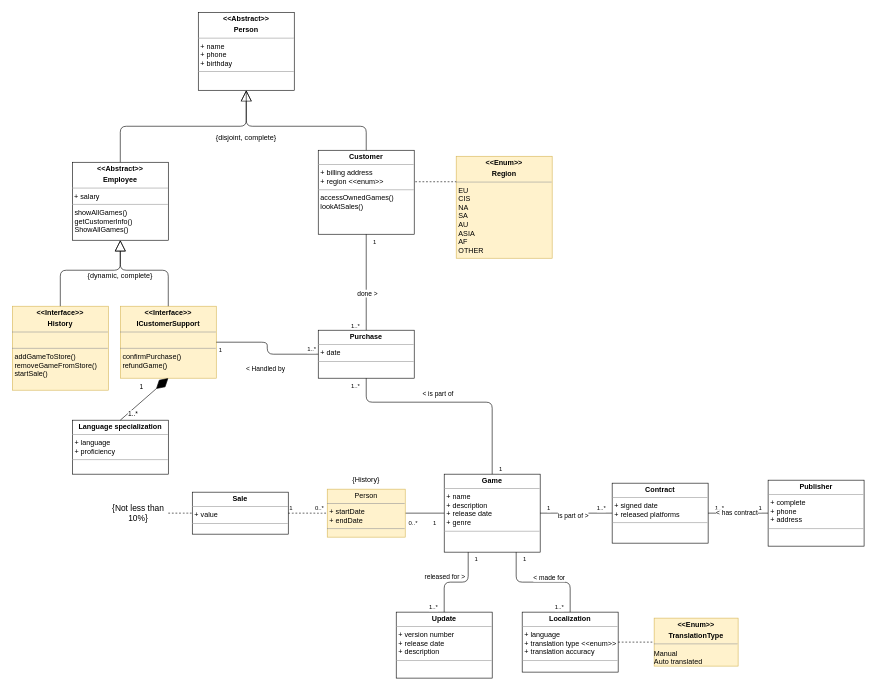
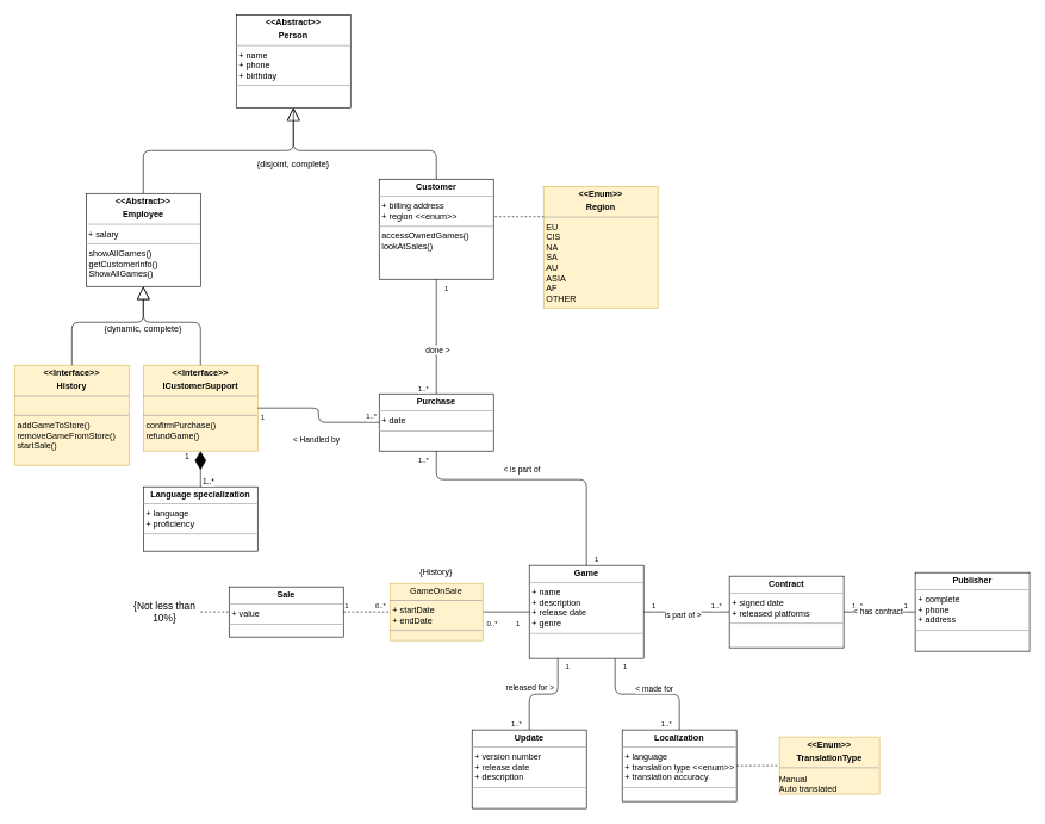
- <mxCell id="5" value="&lt;p style=&quot;margin: 0px ; margin-top: 4px ; text-align: center&quot;&gt;&lt;b&gt;Language specialization&lt;/b&gt;&lt;/p&gt;&lt;hr size=&quot;1&quot;&gt;&lt;p style=&quot;margin: 0px ; margin-left: 4px&quot;&gt;+ language&lt;/p&gt;&lt;p style=&quot;margin: 0px ; margin-left: 4px&quot;&gt;+ proficiency&amp;nbsp;&lt;/p&gt;&lt;hr size=&quot;1&quot;&gt;&lt;p style=&quot;margin: 0px ; margin-left: 4px&quot;&gt;&lt;br&gt;&lt;/p&gt;" style="verticalAlign=top;align=left;overflow=fill;fontSize=12;fontFamily=Helvetica;html=1;" vertex="1" parent="1"><mxGeometry x="120" y="700" width="160" height="90" as="geometry" /></mxCell>
+ <mxCell id="5" value="&lt;p style=&quot;margin: 0px ; margin-top: 4px ; text-align: center&quot;&gt;&lt;b&gt;Language specialization&lt;/b&gt;&lt;/p&gt;&lt;hr size=&quot;1&quot;&gt;&lt;p style=&quot;margin: 0px ; margin-left: 4px&quot;&gt;+ language&lt;/p&gt;&lt;p style=&quot;margin: 0px ; margin-left: 4px&quot;&gt;+ proficiency&amp;nbsp;&lt;/p&gt;&lt;hr size=&quot;1&quot;&gt;&lt;p style=&quot;margin: 0px ; margin-left: 4px&quot;&gt;&lt;br&gt;&lt;/p&gt;" style="verticalAlign=top;align=left;overflow=fill;fontSize=12;fontFamily=Helvetica;html=1;" vertex="1" parent="1"><mxGeometry x="200" y="680" width="160" height="90" as="geometry" /></mxCell>
- <mxCell id="52" value="&lt;p style=&quot;margin: 0px ; margin-top: 4px ; text-align: center&quot;&gt;Person&lt;/p&gt;&lt;hr size=&quot;1&quot;&gt;&lt;p style=&quot;margin: 0px ; margin-left: 4px&quot;&gt;&lt;span&gt;+ startDate&lt;/span&gt;&lt;br&gt;&lt;/p&gt;&lt;p style=&quot;margin: 0px ; margin-left: 4px&quot;&gt;&lt;span&gt;+ endDate&lt;/span&gt;&lt;/p&gt;&lt;hr size=&quot;1&quot;&gt;&lt;p style=&quot;margin: 0px ; margin-left: 4px&quot;&gt;&lt;br&gt;&lt;/p&gt;" style="verticalAlign=top;align=left;overflow=fill;fontSize=12;fontFamily=Helvetica;html=1;fillColor=#fff2cc;strokeColor=#d6b656;" vertex="1" parent="1"><mxGeometry x="545" y="815" width="130" height="80" as="geometry" /></mxCell>
+ <mxCell id="52" value="&lt;p style=&quot;margin: 0px ; margin-top: 4px ; text-align: center&quot;&gt;GameOnSale&lt;/p&gt;&lt;hr size=&quot;1&quot;&gt;&lt;p style=&quot;margin: 0px ; margin-left: 4px&quot;&gt;&lt;span&gt;+ startDate&lt;/span&gt;&lt;br&gt;&lt;/p&gt;&lt;p style=&quot;margin: 0px ; margin-left: 4px&quot;&gt;&lt;span&gt;+ endDate&lt;/span&gt;&lt;/p&gt;&lt;hr size=&quot;1&quot;&gt;&lt;p style=&quot;margin: 0px ; margin-left: 4px&quot;&gt;&lt;br&gt;&lt;/p&gt;" style="verticalAlign=top;align=left;overflow=fill;fontSize=12;fontFamily=Helvetica;html=1;fillColor=#fff2cc;strokeColor=#d6b656;" vertex="1" parent="1"><mxGeometry x="545" y="815" width="130" height="80" as="geometry" /></mxCell>
